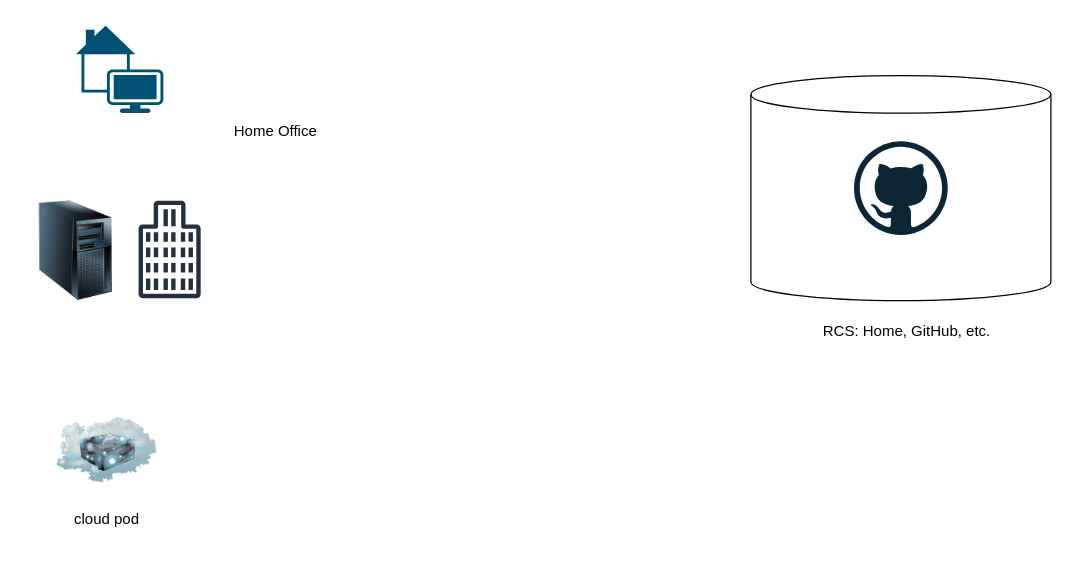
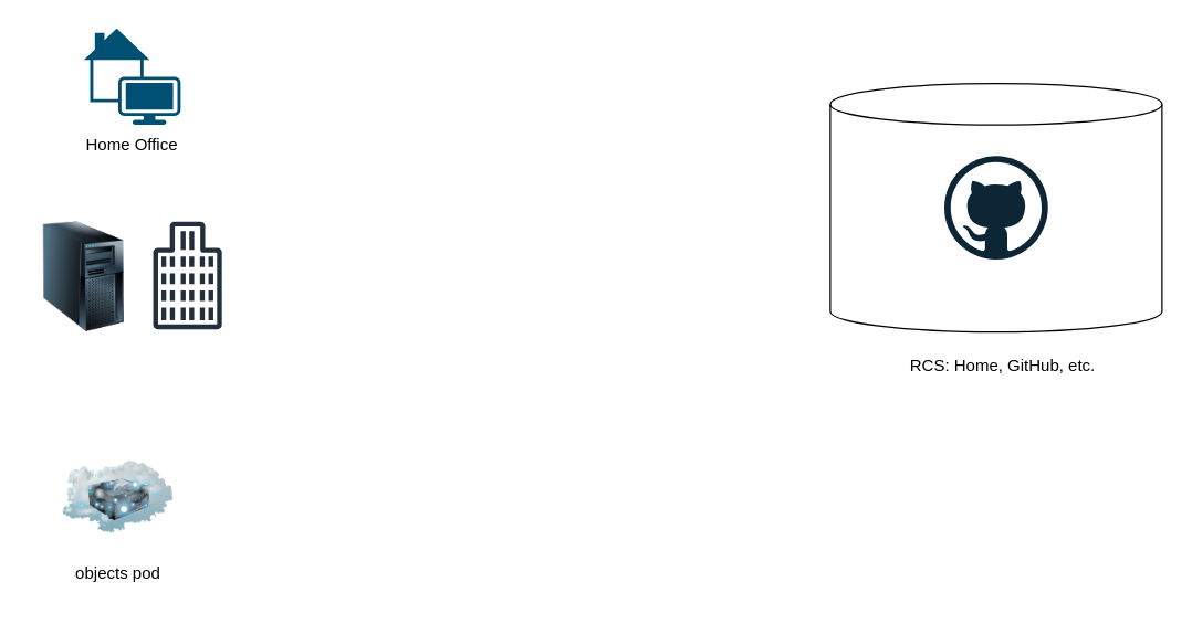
- <mxCell id="6" value="Home Office" style="text;html=1;strokeColor=none;fillColor=none;align=center;verticalAlign=middle;whiteSpace=wrap;rounded=0;" vertex="1" parent="1"><mxGeometry x="175" y="90" width="90" height="30" as="geometry" /></mxCell>
+ <mxCell id="6" value="Home Office" style="text;html=1;strokeColor=none;fillColor=none;align=center;verticalAlign=middle;whiteSpace=wrap;rounded=0;" vertex="1" parent="1"><mxGeometry x="50" y="90" width="90" height="30" as="geometry" /></mxCell>
- <mxCell id="11" value="cloud pod" style="text;html=1;strokeColor=none;fillColor=none;align=center;verticalAlign=middle;whiteSpace=wrap;rounded=0;" vertex="1" parent="7"><mxGeometry x="40" y="400" width="90" height="30" as="geometry" /></mxCell>
+ <mxCell id="11" value="objects pod" style="text;html=1;strokeColor=none;fillColor=none;align=center;verticalAlign=middle;whiteSpace=wrap;rounded=0;" vertex="1" parent="7"><mxGeometry x="40" y="400" width="90" height="30" as="geometry" /></mxCell>
